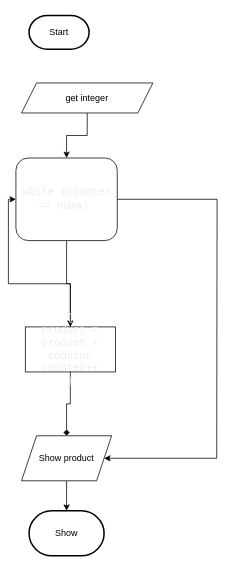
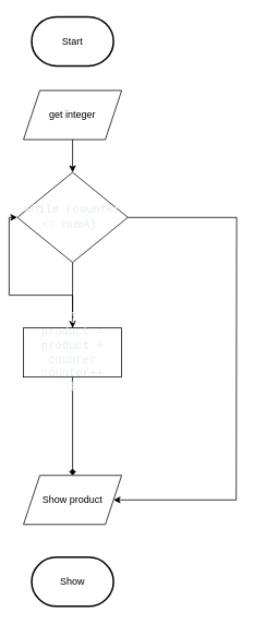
- <mxCell id="2" value="Start" style="strokeWidth=2;html=1;shape=mxgraph.flowchart.terminator;whiteSpace=wrap;" parent="1" vertex="1"><mxGeometry x="38" y="20" width="80" height="45" as="geometry" /></mxCell>
+ <mxCell id="2" value="Start" style="strokeWidth=2;html=1;shape=mxgraph.flowchart.terminator;whiteSpace=wrap;" parent="1" vertex="1"><mxGeometry x="38" y="20" width="100" height="60" as="geometry" /></mxCell>
- <mxCell id="5" value="get integer" style="shape=parallelogram;perimeter=parallelogramPerimeter;whiteSpace=wrap;html=1;fixedSize=1;" vertex="1" parent="1"><mxGeometry x="28" y="110" width="175" height="40" as="geometry" /></mxCell>
+ <mxCell id="5" value="get integer" style="shape=parallelogram;perimeter=parallelogramPerimeter;whiteSpace=wrap;html=1;fixedSize=1;" vertex="1" parent="1"><mxGeometry x="28" y="110" width="120" height="60" as="geometry" /></mxCell>
- <mxCell id="7" value="&lt;div style=&quot;font-family: Consolas, &amp;quot;Courier New&amp;quot;, monospace; font-size: 14px; line-height: 19px;&quot;&gt;&lt;div style=&quot;&quot;&gt; &lt;font color=&quot;#e6edf3&quot;&gt;while (counter &amp;lt;= numA)&amp;nbsp;&lt;/font&gt;&lt;/div&gt;&lt;/div&gt;" style="whiteSpace=wrap;html=1;rounded=1;" vertex="1" parent="1"><mxGeometry x="20.5" y="210" width="135" height="110" as="geometry" /></mxCell>
+ <mxCell id="7" value="&lt;div style=&quot;font-family: Consolas, &amp;quot;Courier New&amp;quot;, monospace; font-size: 14px; line-height: 19px;&quot;&gt;&lt;div style=&quot;&quot;&gt; &lt;font color=&quot;#e6edf3&quot;&gt;while (counter &amp;lt;= numA)&amp;nbsp;&lt;/font&gt;&lt;/div&gt;&lt;/div&gt;" style="rhombus;whiteSpace=wrap;html=1;" vertex="1" parent="1"><mxGeometry x="20.5" y="210" width="135" height="110" as="geometry" /></mxCell>
- <mxCell id="10" value="&lt;div style=&quot;color: rgb(240, 240, 240); font-family: Consolas, &amp;quot;Courier New&amp;quot;, monospace; font-size: 14px;&quot;&gt;&lt;font color=&quot;#e6edf3&quot;&gt;{&lt;/font&gt;&lt;/div&gt;&lt;div style=&quot;color: rgb(240, 240, 240); font-family: Consolas, &amp;quot;Courier New&amp;quot;, monospace; font-size: 14px;&quot;&gt;&lt;font color=&quot;#e6edf3&quot;&gt;product = product + counter&lt;/font&gt;&lt;/div&gt;&lt;div style=&quot;color: rgb(240, 240, 240); font-family: Consolas, &amp;quot;Courier New&amp;quot;, monospace; font-size: 14px;&quot;&gt;&lt;font color=&quot;#e6edf3&quot;&gt;counter++&lt;/font&gt;&lt;/div&gt;&lt;div style=&quot;color: rgb(240, 240, 240); font-family: Consolas, &amp;quot;Courier New&amp;quot;, monospace; font-size: 14px;&quot;&gt;&lt;font color=&quot;#e6edf3&quot;&gt;}&lt;/font&gt;&lt;/div&gt;" style="rounded=0;whiteSpace=wrap;html=1;labelBackgroundColor=none;fontColor=#E6EDF3;" vertex="1" parent="1"><mxGeometry x="33" y="435" width="120" height="60" as="geometry" /></mxCell>
+ <mxCell id="10" value="&lt;div style=&quot;color: rgb(240, 240, 240); font-family: Consolas, &amp;quot;Courier New&amp;quot;, monospace; font-size: 14px;&quot;&gt;&lt;font color=&quot;#e6edf3&quot;&gt;{&lt;/font&gt;&lt;/div&gt;&lt;div style=&quot;color: rgb(240, 240, 240); font-family: Consolas, &amp;quot;Courier New&amp;quot;, monospace; font-size: 14px;&quot;&gt;&lt;font color=&quot;#e6edf3&quot;&gt;product = product + counter&lt;/font&gt;&lt;/div&gt;&lt;div style=&quot;color: rgb(240, 240, 240); font-family: Consolas, &amp;quot;Courier New&amp;quot;, monospace; font-size: 14px;&quot;&gt;&lt;font color=&quot;#e6edf3&quot;&gt;counter++&lt;/font&gt;&lt;/div&gt;&lt;div style=&quot;color: rgb(240, 240, 240); font-family: Consolas, &amp;quot;Courier New&amp;quot;, monospace; font-size: 14px;&quot;&gt;&lt;font color=&quot;#e6edf3&quot;&gt;}&lt;/font&gt;&lt;/div&gt;" style="rounded=0;whiteSpace=wrap;html=1;labelBackgroundColor=none;fontColor=#E6EDF3;" vertex="1" parent="1"><mxGeometry x="28" y="400" width="120" height="60" as="geometry" /></mxCell>
- <mxCell id="11" style="edgeStyle=orthogonalEdgeStyle;rounded=0;html=1;entryX=0.5;entryY=0;entryDx=0;entryDy=0;entryPerimeter=0;fontColor=#E6EDF3;" edge="1" parent="1" source="12" target="3"><mxGeometry relative="1" as="geometry" /></mxCell>
